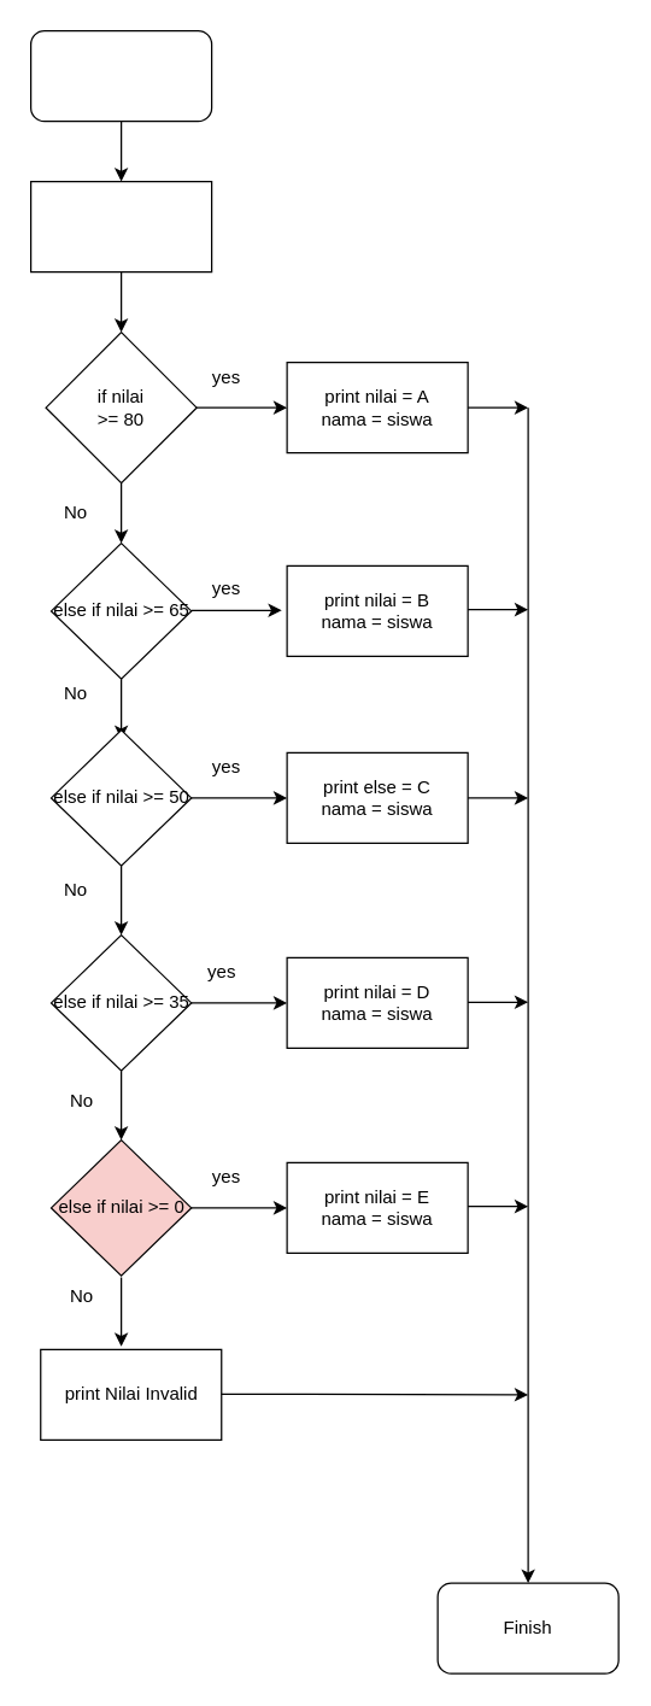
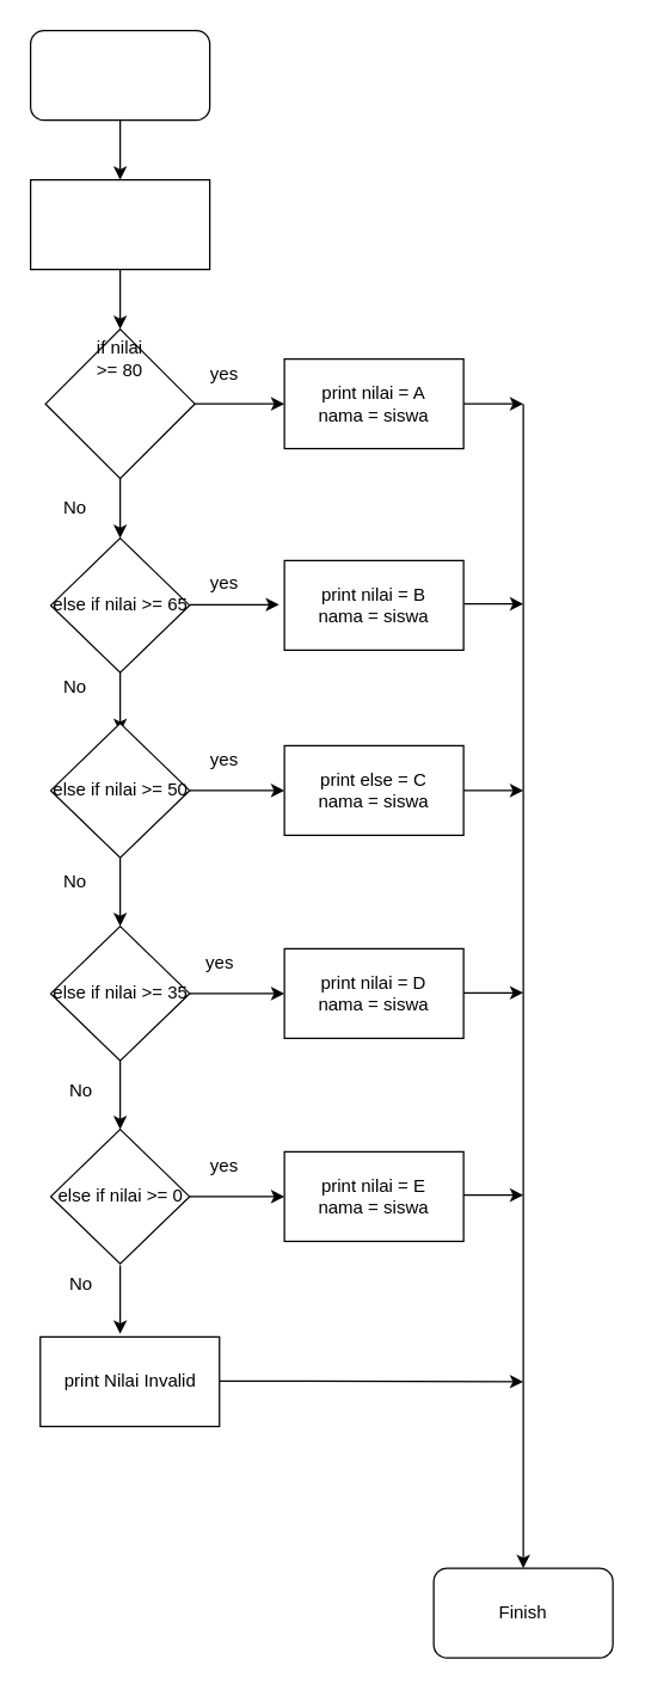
- <mxCell id="7" value="if nilai &amp;gt;= 80" style="text;html=1;strokeColor=none;fillColor=none;align=center;verticalAlign=middle;whiteSpace=wrap;rounded=0;" vertex="1" parent="1"><mxGeometry x="60" y="260" width="40" height="20" as="geometry" /></mxCell>
+ <mxCell id="7" value="if nilai &amp;gt;= 80" style="text;html=1;strokeColor=none;fillColor=none;align=center;verticalAlign=middle;whiteSpace=wrap;rounded=0;" vertex="1" parent="1"><mxGeometry x="60" y="230" width="40" height="20" as="geometry" /></mxCell>
- <mxCell id="31" value="else if nilai &amp;gt;= 0" style="rhombus;whiteSpace=wrap;html=1;fillColor=#f8cecc;" vertex="1" parent="1"><mxGeometry x="33.5" y="756" width="93" height="90" as="geometry" /></mxCell>
+ <mxCell id="31" value="else if nilai &amp;gt;= 0" style="rhombus;whiteSpace=wrap;html=1;" vertex="1" parent="1"><mxGeometry x="33.5" y="756" width="93" height="90" as="geometry" /></mxCell>
